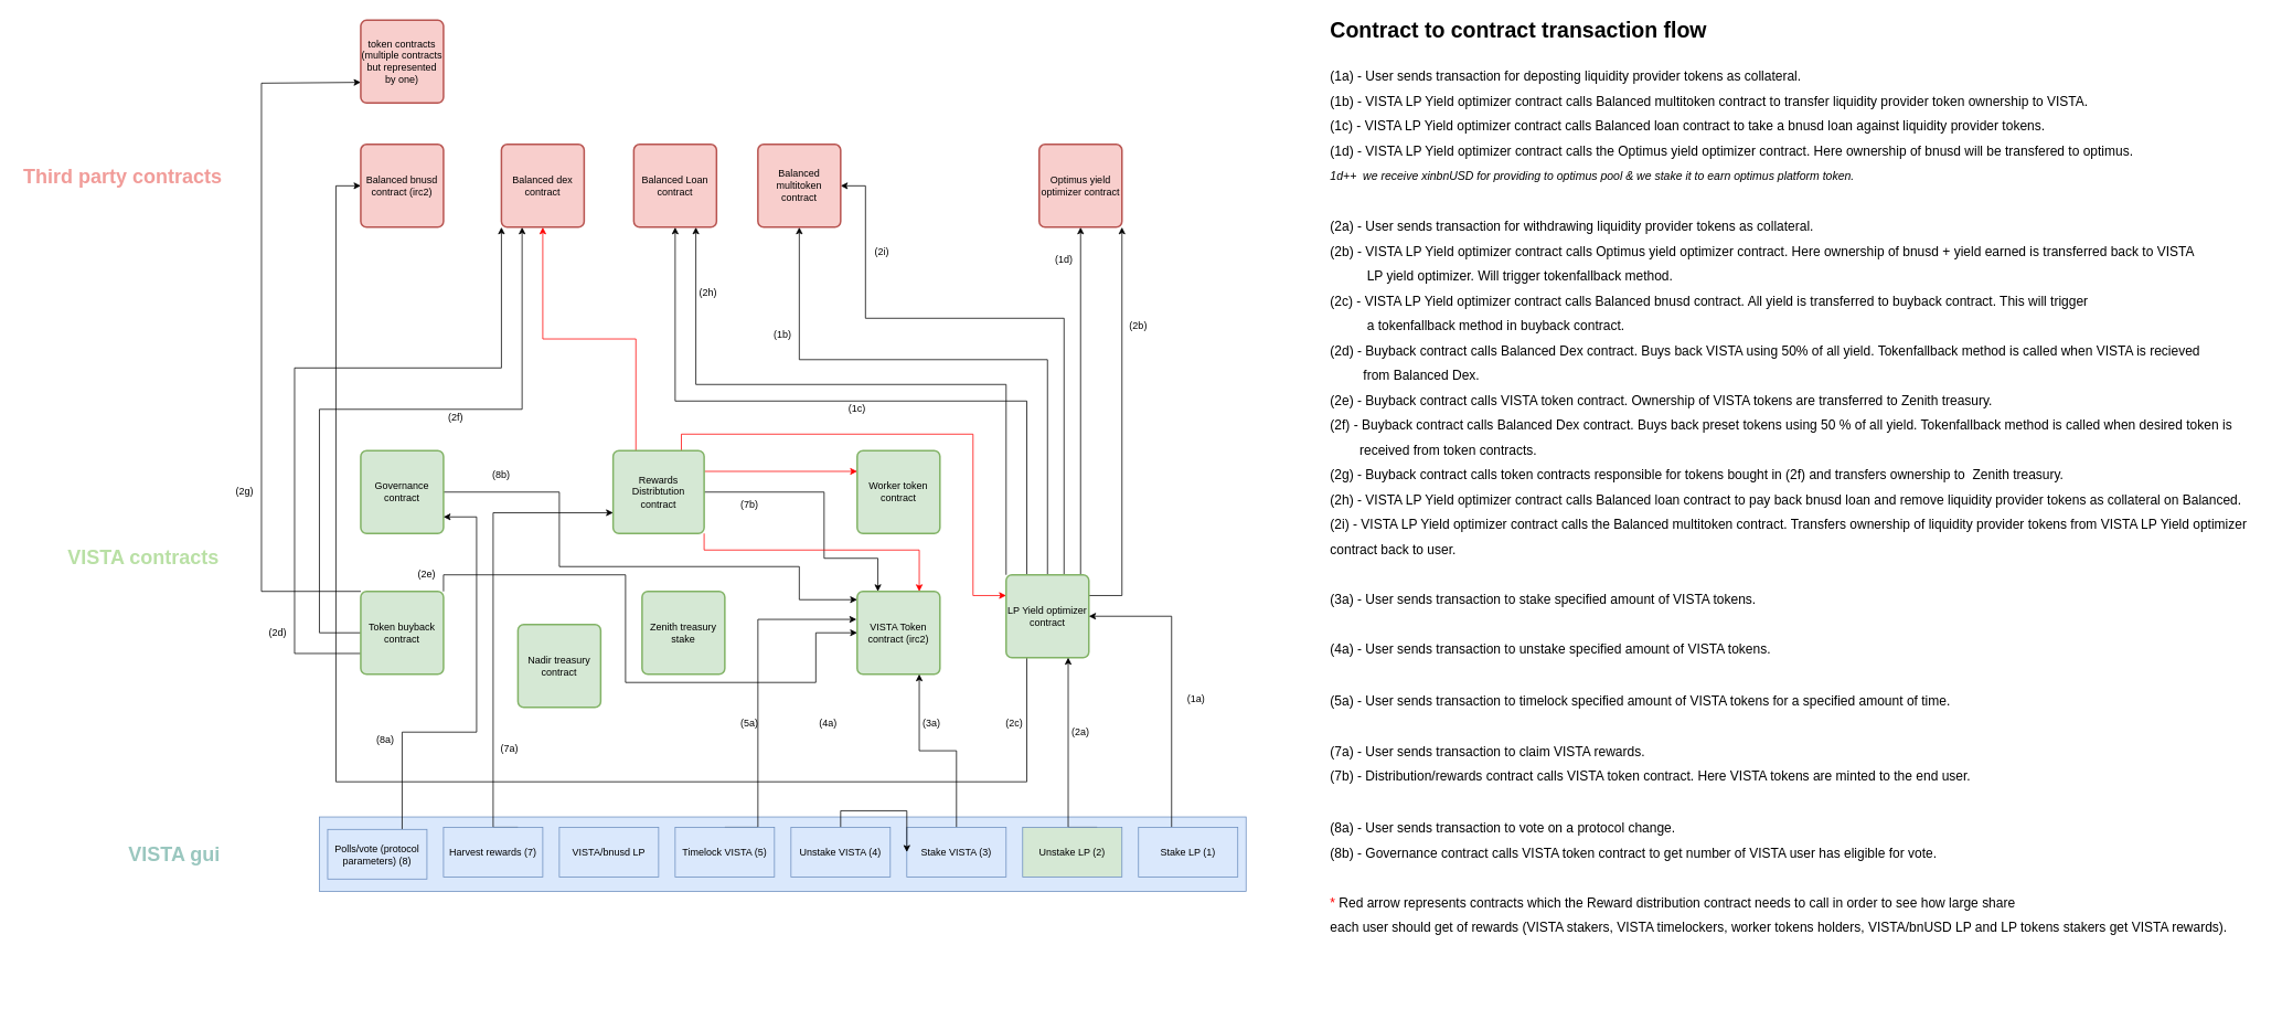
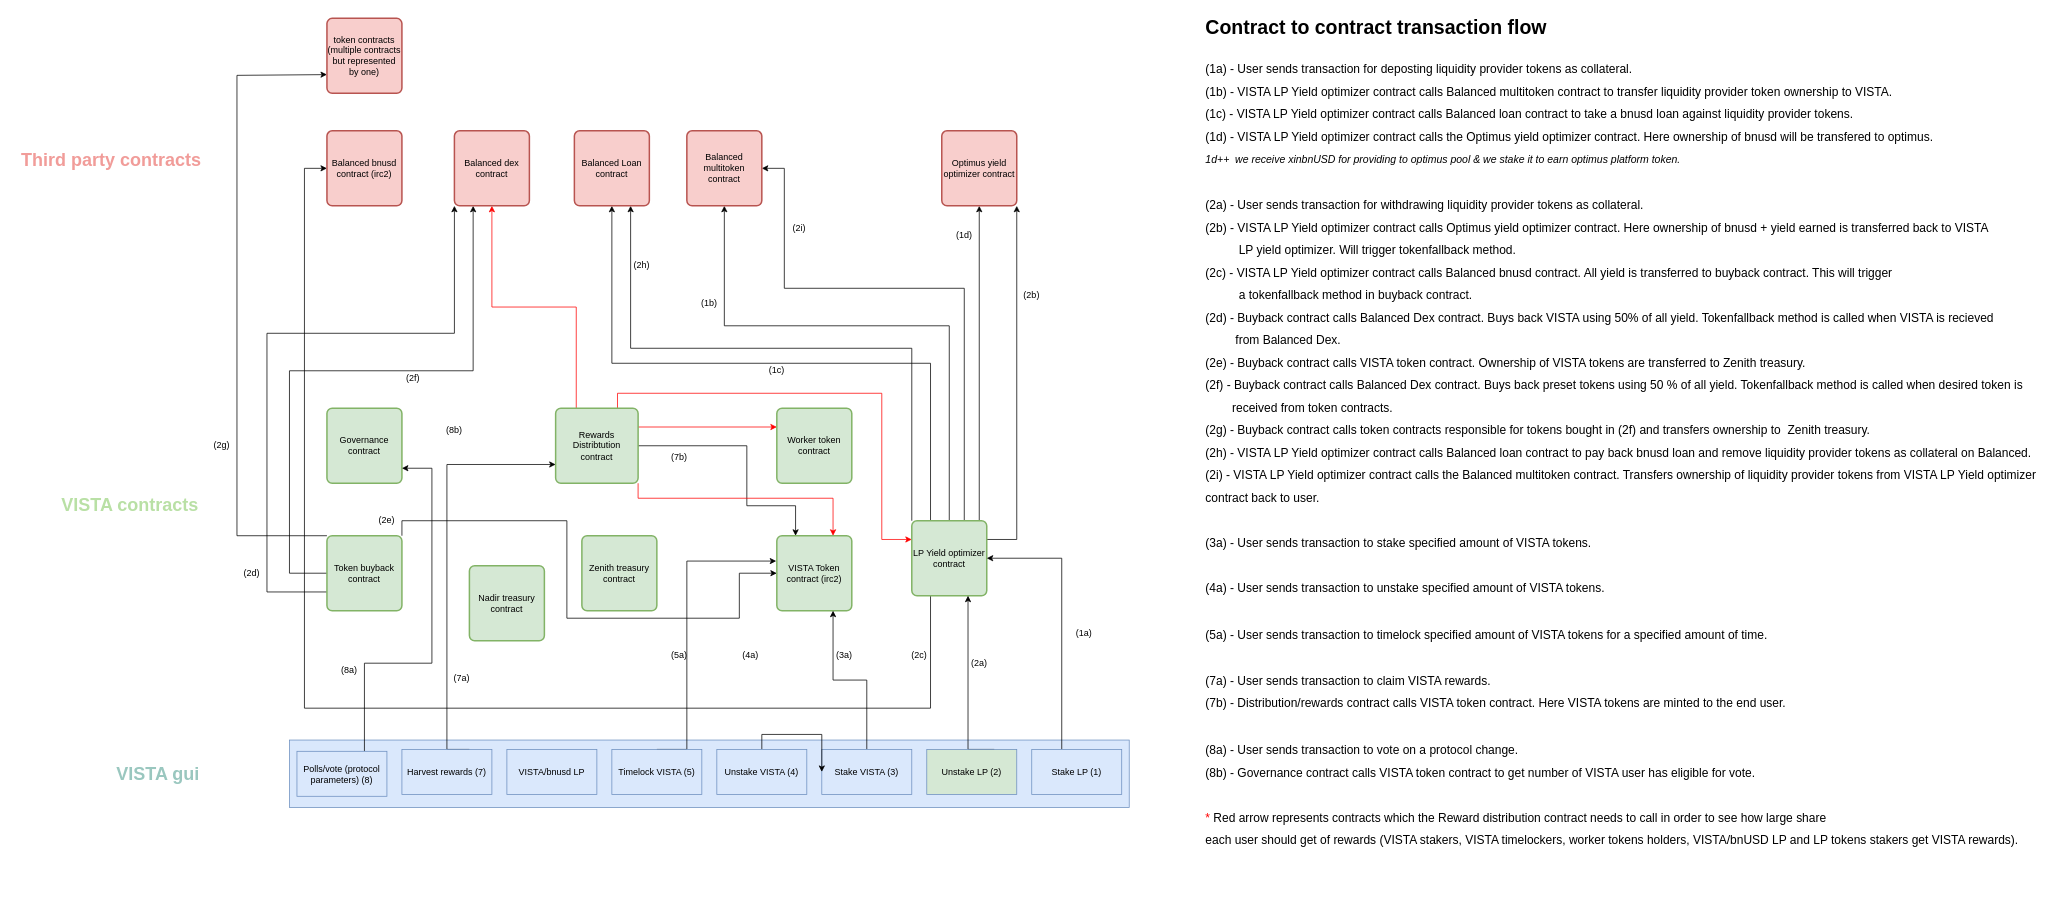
- <mxCell id="33" style="edgeStyle=orthogonalEdgeStyle;rounded=0;orthogonalLoop=1;jettySize=auto;html=1;exitX=1;exitY=0.5;exitDx=0;exitDy=0;" parent="1" source="34" target="2" edge="1"><mxGeometry relative="1" as="geometry"><Array as="points"><mxPoint x="675" y="590" /><mxPoint x="675" y="680" /><mxPoint x="965" y="680" /><mxPoint x="965" y="720" /></Array></mxGeometry></mxCell>
- <mxCell id="40" value="Zenith treasury stake" style="rounded=1;whiteSpace=wrap;html=1;absoluteArcSize=1;arcSize=14;strokeWidth=2;fillColor=#d5e8d4;strokeColor=#82b366;" parent="1" vertex="1"><mxGeometry x="775" y="710" width="100" height="100" as="geometry" /></mxCell>
+ <mxCell id="40" value="Zenith treasury contract" style="rounded=1;whiteSpace=wrap;html=1;absoluteArcSize=1;arcSize=14;strokeWidth=2;fillColor=#d5e8d4;strokeColor=#82b366;" parent="1" vertex="1"><mxGeometry x="775" y="710" width="100" height="100" as="geometry" /></mxCell>
